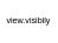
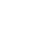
- <mxCell id="2" value="view.visibily" style="text;html=1;strokeColor=none;fillColor=none;align=center;verticalAlign=middle;whiteSpace=wrap;rounded=0;" vertex="1" parent="1"><mxGeometry x="20" y="20" width="40" height="20" as="geometry" /></mxCell>
